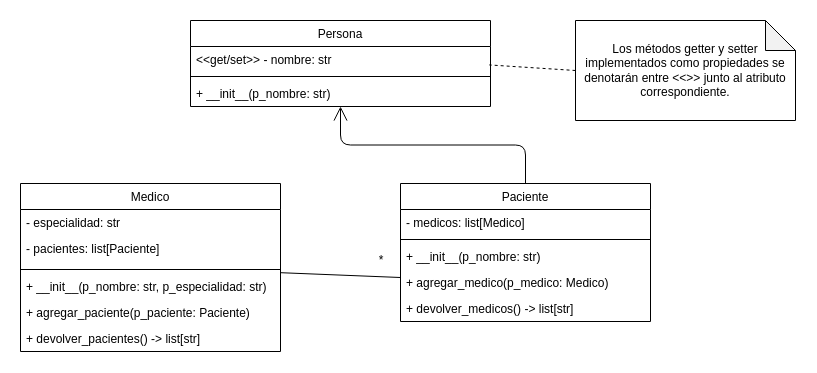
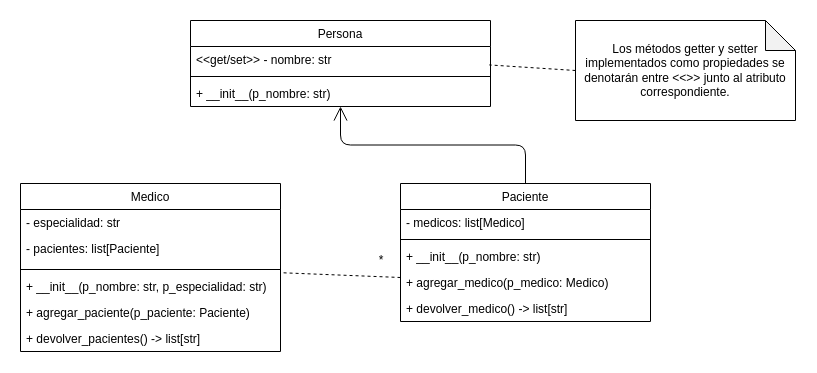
- <mxCell id="19" style="rounded=0;orthogonalLoop=1;jettySize=auto;html=1;endSize=12;endArrow=none;endFill=0;" parent="1" source="17" target="2" edge="1"><mxGeometry relative="1" as="geometry" /></mxCell>
+ <mxCell id="19" style="rounded=0;orthogonalLoop=1;jettySize=auto;html=1;endSize=12;endArrow=none;endFill=0;dashed=1;" parent="1" source="17" target="2" edge="1"><mxGeometry relative="1" as="geometry" /></mxCell>
- <mxCell id="18" value="+ devolver_medicos() -&gt; list[str]" style="text;align=left;verticalAlign=top;spacingLeft=4;spacingRight=4;overflow=hidden;rotatable=0;points=[[0,0.5],[1,0.5]];portConstraint=eastwest;" vertex="1" parent="13"><mxGeometry y="112" width="250" height="26" as="geometry" /></mxCell>
+ <mxCell id="18" value="+ devolver_medico() -&gt; list[str]" style="text;align=left;verticalAlign=top;spacingLeft=4;spacingRight=4;overflow=hidden;rotatable=0;points=[[0,0.5],[1,0.5]];portConstraint=eastwest;" vertex="1" parent="13"><mxGeometry y="112" width="250" height="26" as="geometry" /></mxCell>
